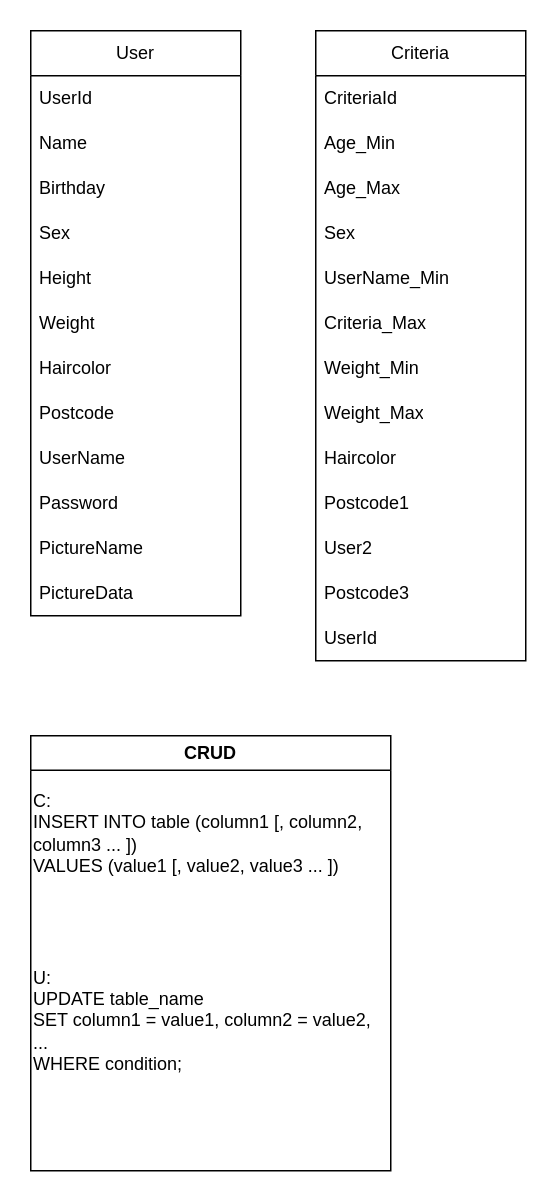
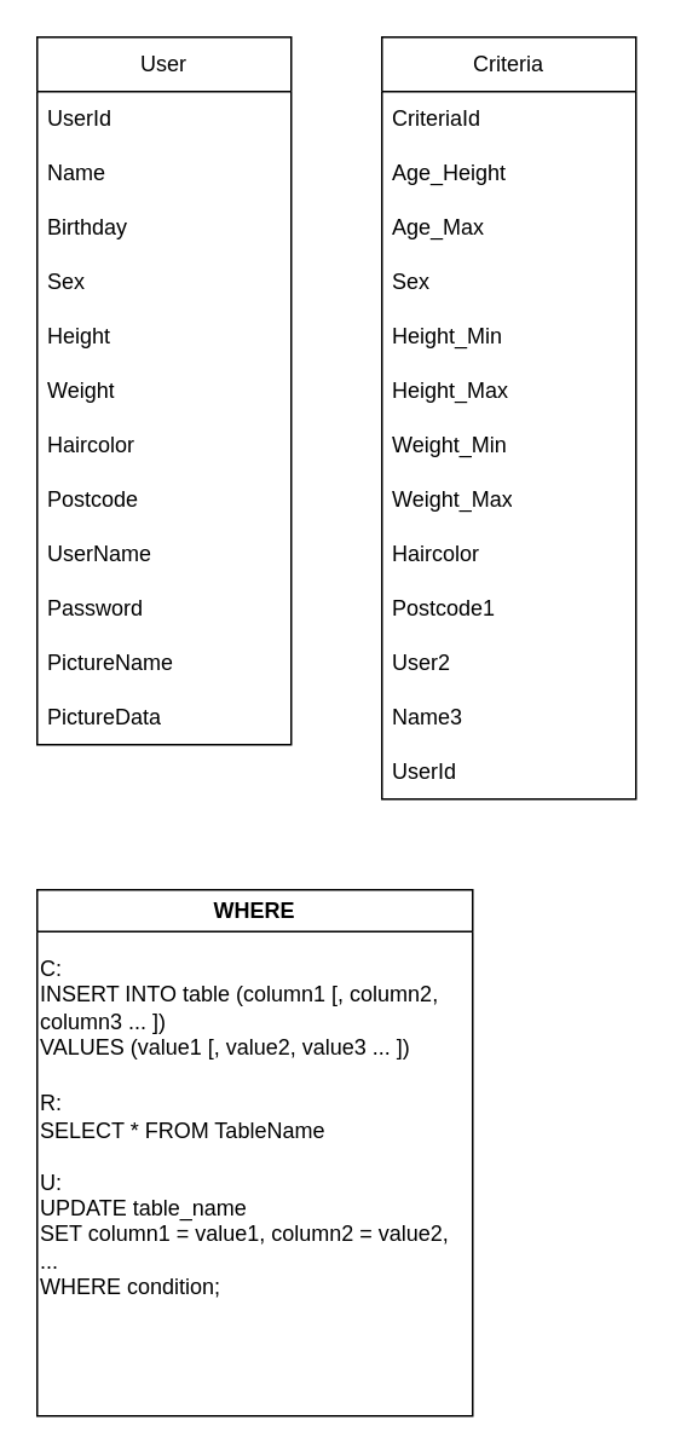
- <mxCell id="4" value="Age_Min" style="text;strokeColor=none;fillColor=none;align=left;verticalAlign=middle;spacingLeft=4;spacingRight=4;overflow=hidden;points=[[0,0.5],[1,0.5]];portConstraint=eastwest;rotatable=0;whiteSpace=wrap;html=1;" parent="2" vertex="1"><mxGeometry y="60" width="140" height="30" as="geometry" /></mxCell>
+ <mxCell id="4" value="Age_Height" style="text;strokeColor=none;fillColor=none;align=left;verticalAlign=middle;spacingLeft=4;spacingRight=4;overflow=hidden;points=[[0,0.5],[1,0.5]];portConstraint=eastwest;rotatable=0;whiteSpace=wrap;html=1;" parent="2" vertex="1"><mxGeometry y="60" width="140" height="30" as="geometry" /></mxCell>
- <mxCell id="7" value="UserName_Min" style="text;strokeColor=none;fillColor=none;align=left;verticalAlign=middle;spacingLeft=4;spacingRight=4;overflow=hidden;points=[[0,0.5],[1,0.5]];portConstraint=eastwest;rotatable=0;whiteSpace=wrap;html=1;" parent="2" vertex="1"><mxGeometry y="150" width="140" height="30" as="geometry" /></mxCell>
+ <mxCell id="7" value="Height_Min" style="text;strokeColor=none;fillColor=none;align=left;verticalAlign=middle;spacingLeft=4;spacingRight=4;overflow=hidden;points=[[0,0.5],[1,0.5]];portConstraint=eastwest;rotatable=0;whiteSpace=wrap;html=1;" parent="2" vertex="1"><mxGeometry y="150" width="140" height="30" as="geometry" /></mxCell>
- <mxCell id="8" value="Criteria_Max" style="text;strokeColor=none;fillColor=none;align=left;verticalAlign=middle;spacingLeft=4;spacingRight=4;overflow=hidden;points=[[0,0.5],[1,0.5]];portConstraint=eastwest;rotatable=0;whiteSpace=wrap;html=1;" parent="2" vertex="1"><mxGeometry y="180" width="140" height="30" as="geometry" /></mxCell>
+ <mxCell id="8" value="Height_Max" style="text;strokeColor=none;fillColor=none;align=left;verticalAlign=middle;spacingLeft=4;spacingRight=4;overflow=hidden;points=[[0,0.5],[1,0.5]];portConstraint=eastwest;rotatable=0;whiteSpace=wrap;html=1;" parent="2" vertex="1"><mxGeometry y="180" width="140" height="30" as="geometry" /></mxCell>
- <mxCell id="14" value="Postcode3" style="text;strokeColor=none;fillColor=none;align=left;verticalAlign=middle;spacingLeft=4;spacingRight=4;overflow=hidden;points=[[0,0.5],[1,0.5]];portConstraint=eastwest;rotatable=0;whiteSpace=wrap;html=1;" parent="2" vertex="1"><mxGeometry y="360" width="140" height="30" as="geometry" /></mxCell>
+ <mxCell id="14" value="Name3" style="text;strokeColor=none;fillColor=none;align=left;verticalAlign=middle;spacingLeft=4;spacingRight=4;overflow=hidden;points=[[0,0.5],[1,0.5]];portConstraint=eastwest;rotatable=0;whiteSpace=wrap;html=1;" parent="2" vertex="1"><mxGeometry y="360" width="140" height="30" as="geometry" /></mxCell>
- <mxCell id="29" value="CRUD" style="swimlane;whiteSpace=wrap;html=1;" parent="1" vertex="1"><mxGeometry x="20" y="490" width="240" height="290" as="geometry" /></mxCell>
+ <mxCell id="29" value="WHERE" style="swimlane;whiteSpace=wrap;html=1;" parent="1" vertex="1"><mxGeometry x="20" y="490" width="240" height="290" as="geometry" /></mxCell>
+ <mxCell id="31" value="R:&lt;div&gt;SELECT * FROM TableName&lt;/div&gt;" style="text;html=1;align=left;verticalAlign=middle;whiteSpace=wrap;rounded=0;" parent="29" vertex="1"><mxGeometry y="110" width="240" height="30" as="geometry" /></mxCell>
